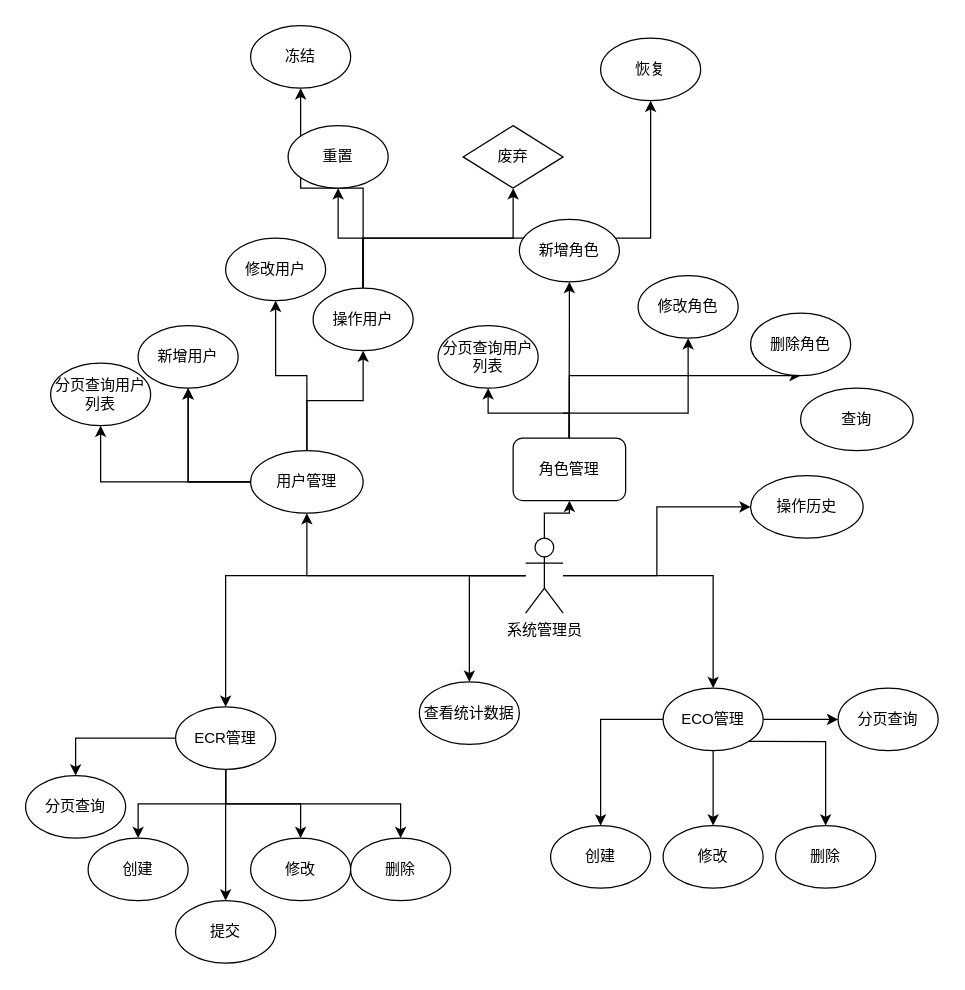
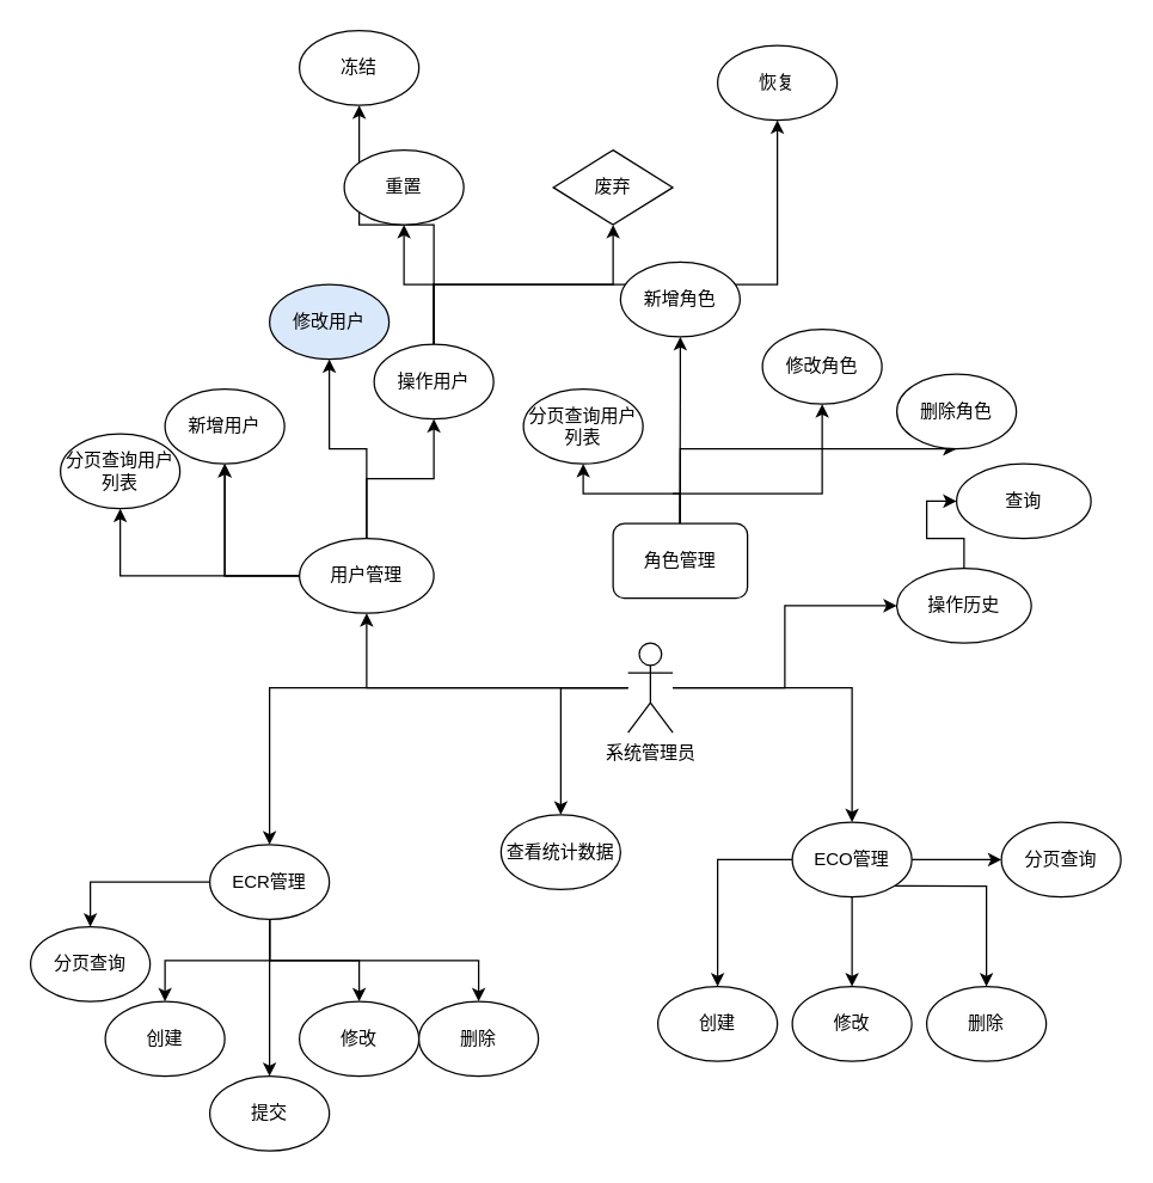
- <mxCell id="16" value="修改用户" style="ellipse;whiteSpace=wrap;html=1;" vertex="1" parent="1"><mxGeometry x="180" y="190" width="80" height="50" as="geometry" /></mxCell>
+ <mxCell id="16" value="修改用户" style="ellipse;whiteSpace=wrap;html=1;fillColor=#dae8fc;" vertex="1" parent="1"><mxGeometry x="180" y="190" width="80" height="50" as="geometry" /></mxCell>
+ <mxCell id="34" style="edgeStyle=orthogonalEdgeStyle;rounded=0;orthogonalLoop=1;jettySize=auto;html=1;entryX=0;entryY=0.5;entryDx=0;entryDy=0;" edge="1" parent="1" source="35" target="36"><mxGeometry relative="1" as="geometry" /></mxCell>
- <mxCell id="3" style="edgeStyle=orthogonalEdgeStyle;rounded=0;orthogonalLoop=1;jettySize=auto;html=1;" edge="1" parent="1" source="8" target="30"><mxGeometry relative="1" as="geometry" /></mxCell>
